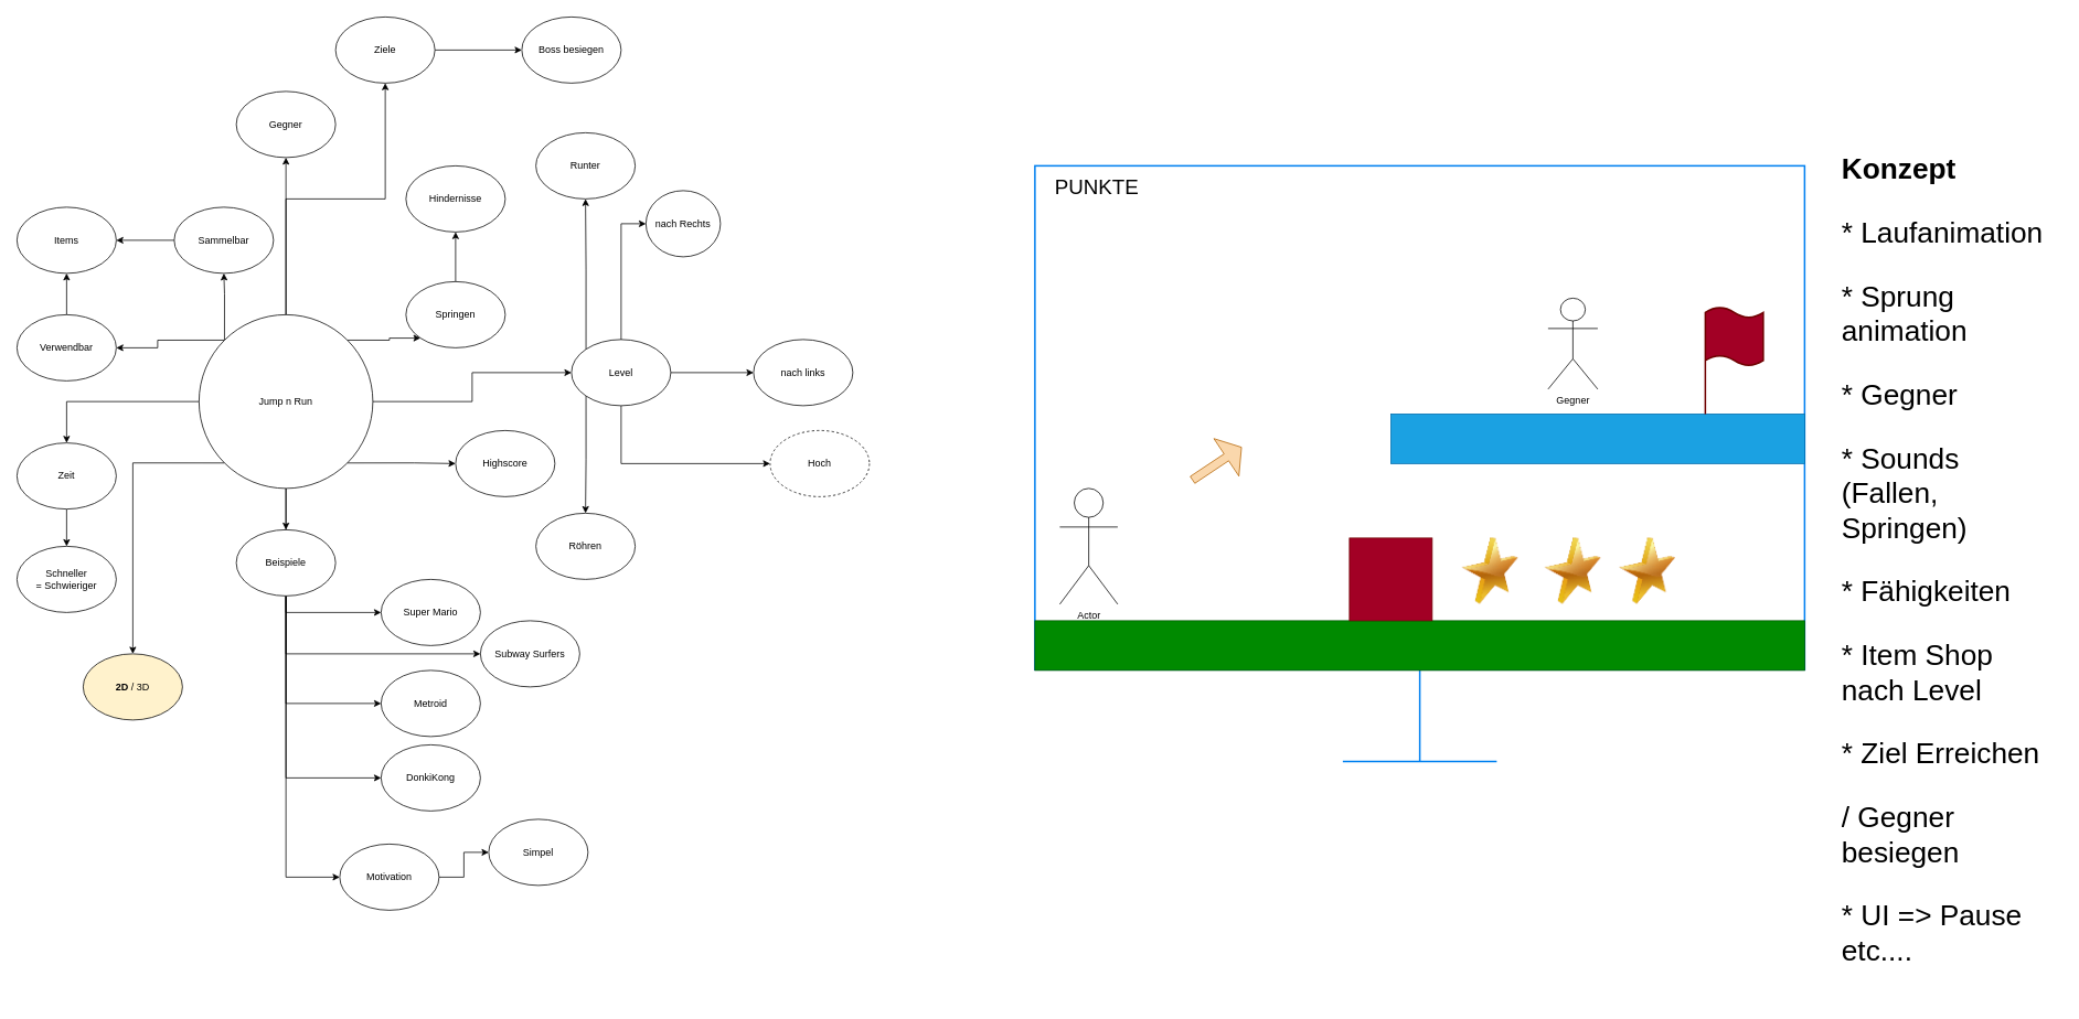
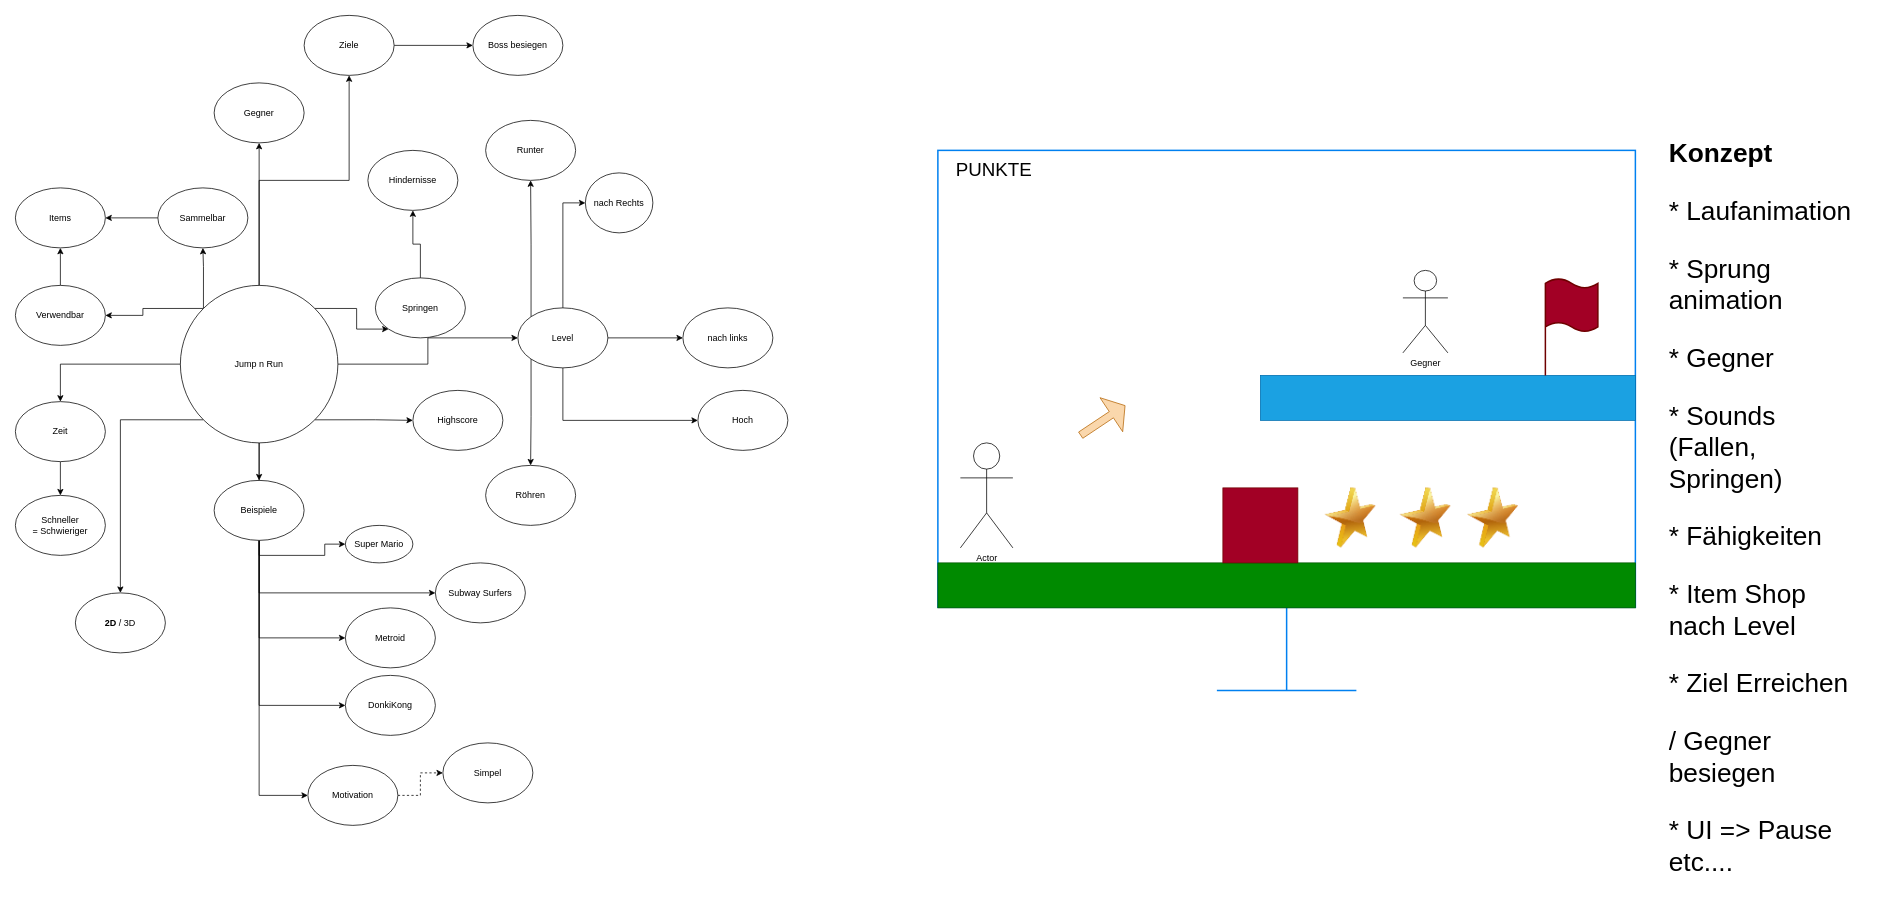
- <mxCell id="15" value="Springen" style="ellipse;whiteSpace=wrap;html=1;" parent="1" vertex="1"><mxGeometry x="490" y="340" width="120" height="80" as="geometry" /></mxCell>
+ <mxCell id="15" value="Springen" style="ellipse;whiteSpace=wrap;html=1;" parent="1" vertex="1"><mxGeometry x="500" y="370" width="120" height="80" as="geometry" /></mxCell>
- <mxCell id="42" value="Hoch" style="ellipse;whiteSpace=wrap;html=1;dashed=1;" parent="1" vertex="1"><mxGeometry x="930" y="520" width="120" height="80" as="geometry" /></mxCell>
+ <mxCell id="42" value="Hoch" style="ellipse;whiteSpace=wrap;html=1;" parent="1" vertex="1"><mxGeometry x="930" y="520" width="120" height="80" as="geometry" /></mxCell>
- <mxCell id="28" value="Super Mario" style="ellipse;whiteSpace=wrap;html=1;" parent="1" vertex="1"><mxGeometry x="460" y="700" width="120" height="80" as="geometry" /></mxCell>
+ <mxCell id="28" value="Super Mario" style="ellipse;whiteSpace=wrap;html=1;" parent="1" vertex="1"><mxGeometry x="460" y="700" width="90" height="50" as="geometry" /></mxCell>
- <mxCell id="33" value="&lt;b&gt;2D &lt;/b&gt;/ 3D" style="ellipse;whiteSpace=wrap;html=1;fillColor=#fff2cc;" parent="1" vertex="1"><mxGeometry x="100" y="790" width="120" height="80" as="geometry" /></mxCell>
+ <mxCell id="33" value="&lt;b&gt;2D &lt;/b&gt;/ 3D" style="ellipse;whiteSpace=wrap;html=1;" parent="1" vertex="1"><mxGeometry x="100" y="790" width="120" height="80" as="geometry" /></mxCell>
- <mxCell id="50" style="edgeStyle=orthogonalEdgeStyle;rounded=0;orthogonalLoop=1;jettySize=auto;html=1;exitX=1;exitY=0.5;exitDx=0;exitDy=0;entryX=0;entryY=0.5;entryDx=0;entryDy=0;" parent="1" source="51" target="52" edge="1"><mxGeometry relative="1" as="geometry" /></mxCell>
+ <mxCell id="50" style="edgeStyle=orthogonalEdgeStyle;rounded=0;orthogonalLoop=1;jettySize=auto;html=1;exitX=1;exitY=0.5;exitDx=0;exitDy=0;entryX=0;entryY=0.5;entryDx=0;entryDy=0;dashed=1;" parent="1" source="51" target="52" edge="1"><mxGeometry relative="1" as="geometry" /></mxCell>
